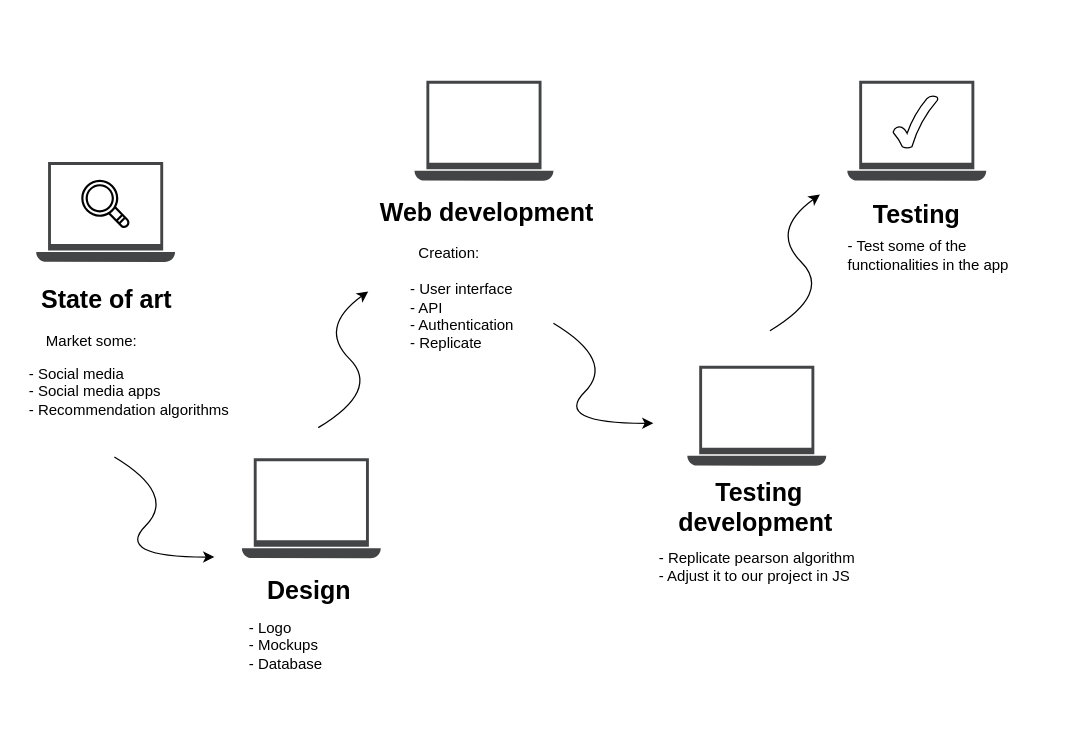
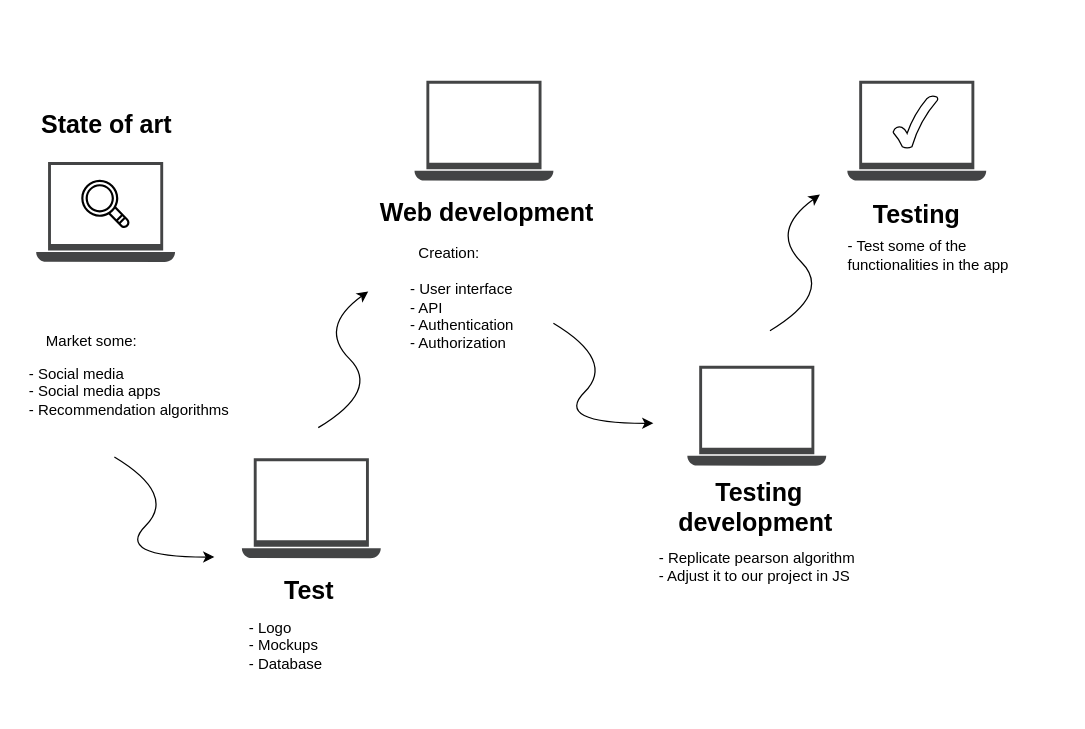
- <mxCell id="4" value="State of art" style="text;html=1;strokeColor=none;fillColor=none;align=center;verticalAlign=middle;whiteSpace=wrap;rounded=0;fontSize=20;fontStyle=1" parent="1" vertex="1"><mxGeometry x="20" y="223" width="130" height="30" as="geometry" /></mxCell>
+ <mxCell id="4" value="State of art" style="text;html=1;strokeColor=none;fillColor=none;align=center;verticalAlign=middle;whiteSpace=wrap;rounded=0;fontSize=20;fontStyle=1" parent="1" vertex="1"><mxGeometry x="20" y="83" width="130" height="30" as="geometry" /></mxCell>
- <mxCell id="16" value="&amp;nbsp; Creation:&lt;br&gt;&lt;br&gt;- User interface&lt;br&gt;- API&lt;br&gt;- Authentication&lt;br&gt;- Replicate" style="text;html=1;strokeColor=none;fillColor=none;align=left;verticalAlign=middle;whiteSpace=wrap;rounded=0;" parent="1" vertex="1"><mxGeometry x="326" y="193" width="170" height="90" as="geometry" /></mxCell>
+ <mxCell id="16" value="&amp;nbsp; Creation:&lt;br&gt;&lt;br&gt;- User interface&lt;br&gt;- API&lt;br&gt;- Authentication&lt;br&gt;- Authorization" style="text;html=1;strokeColor=none;fillColor=none;align=left;verticalAlign=middle;whiteSpace=wrap;rounded=0;" parent="1" vertex="1"><mxGeometry x="326" y="193" width="170" height="90" as="geometry" /></mxCell>
- <mxCell id="11" value="Design" style="text;html=1;strokeColor=none;fillColor=none;align=center;verticalAlign=middle;whiteSpace=wrap;rounded=0;fontSize=20;fontStyle=1" parent="1" vertex="1"><mxGeometry x="182.06" y="456" width="130" height="30" as="geometry" /></mxCell>
+ <mxCell id="11" value="Test" style="text;html=1;strokeColor=none;fillColor=none;align=center;verticalAlign=middle;whiteSpace=wrap;rounded=0;fontSize=20;fontStyle=1" parent="1" vertex="1"><mxGeometry x="182.06" y="456" width="130" height="30" as="geometry" /></mxCell>
